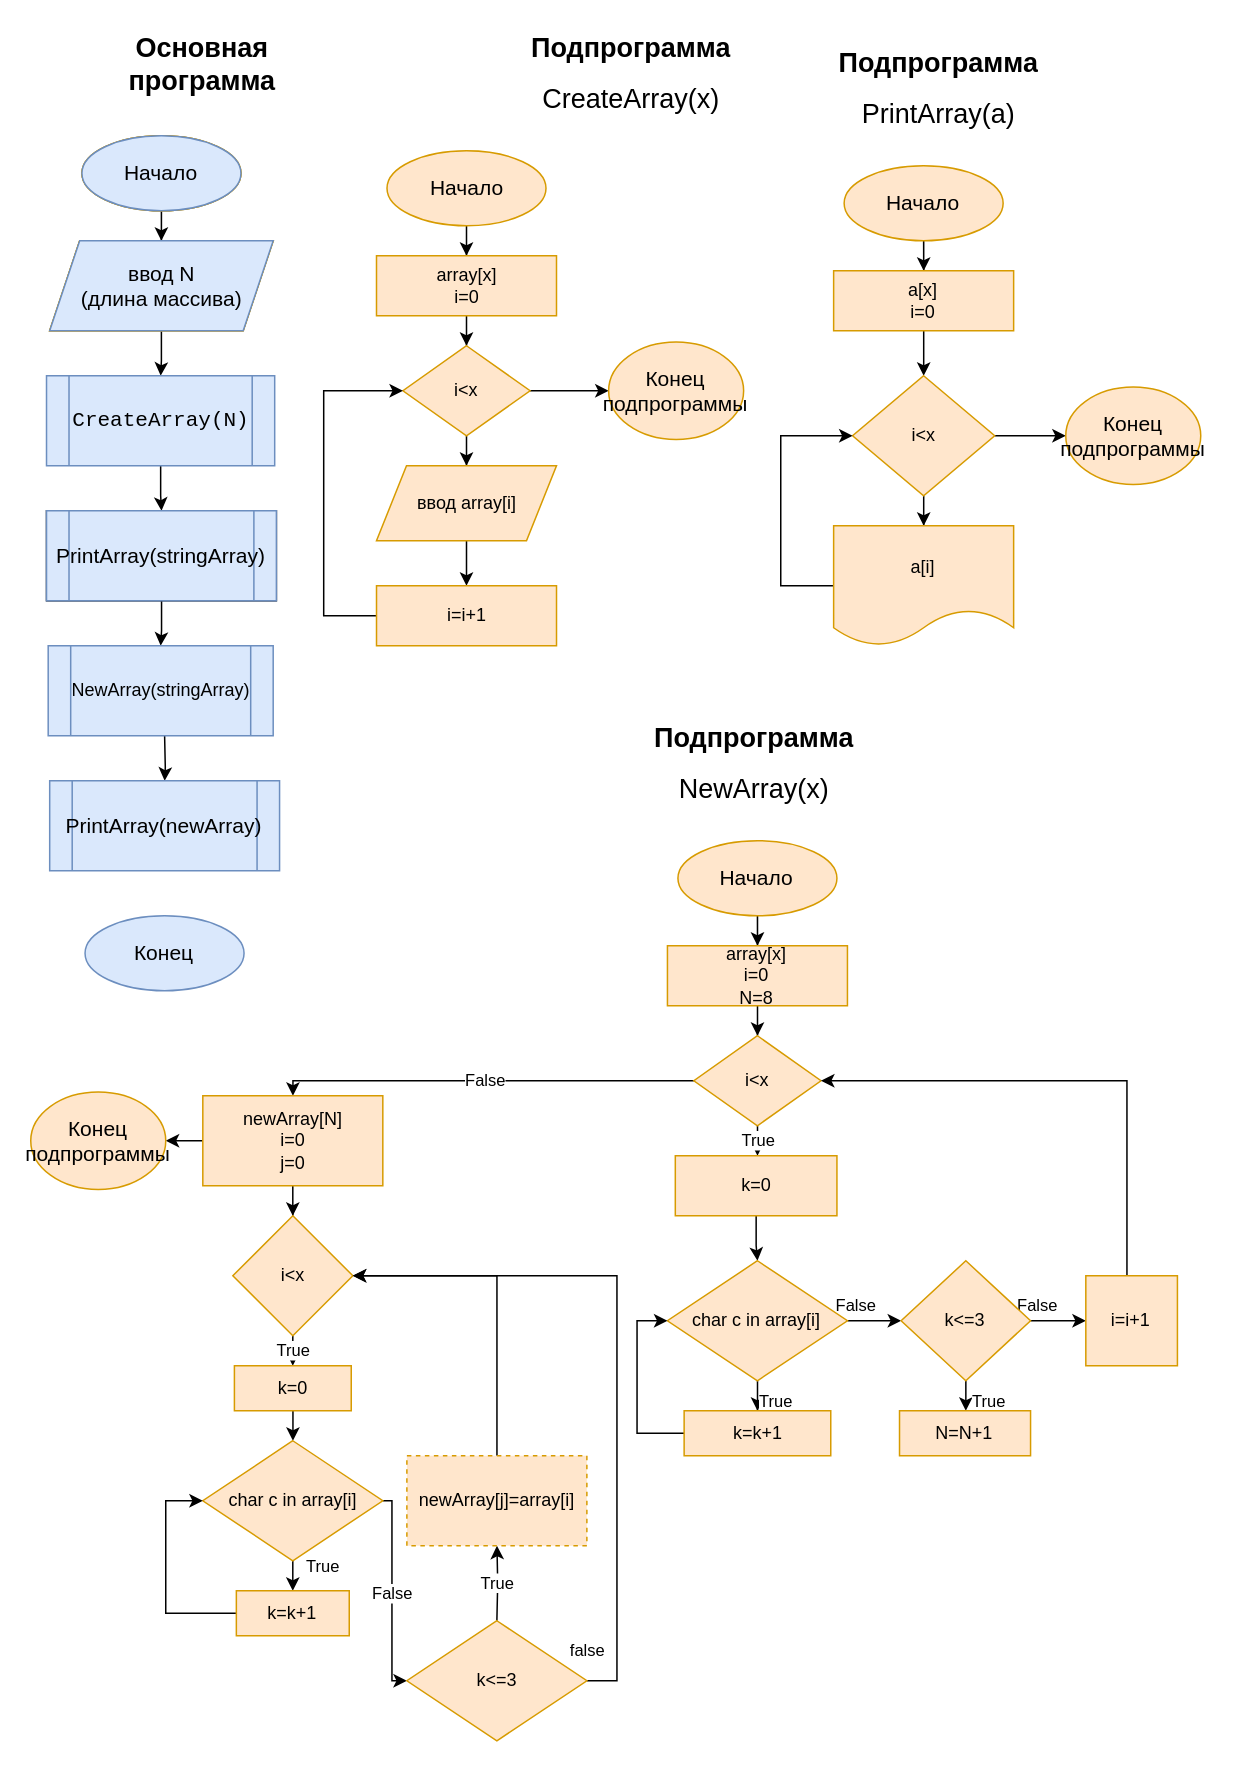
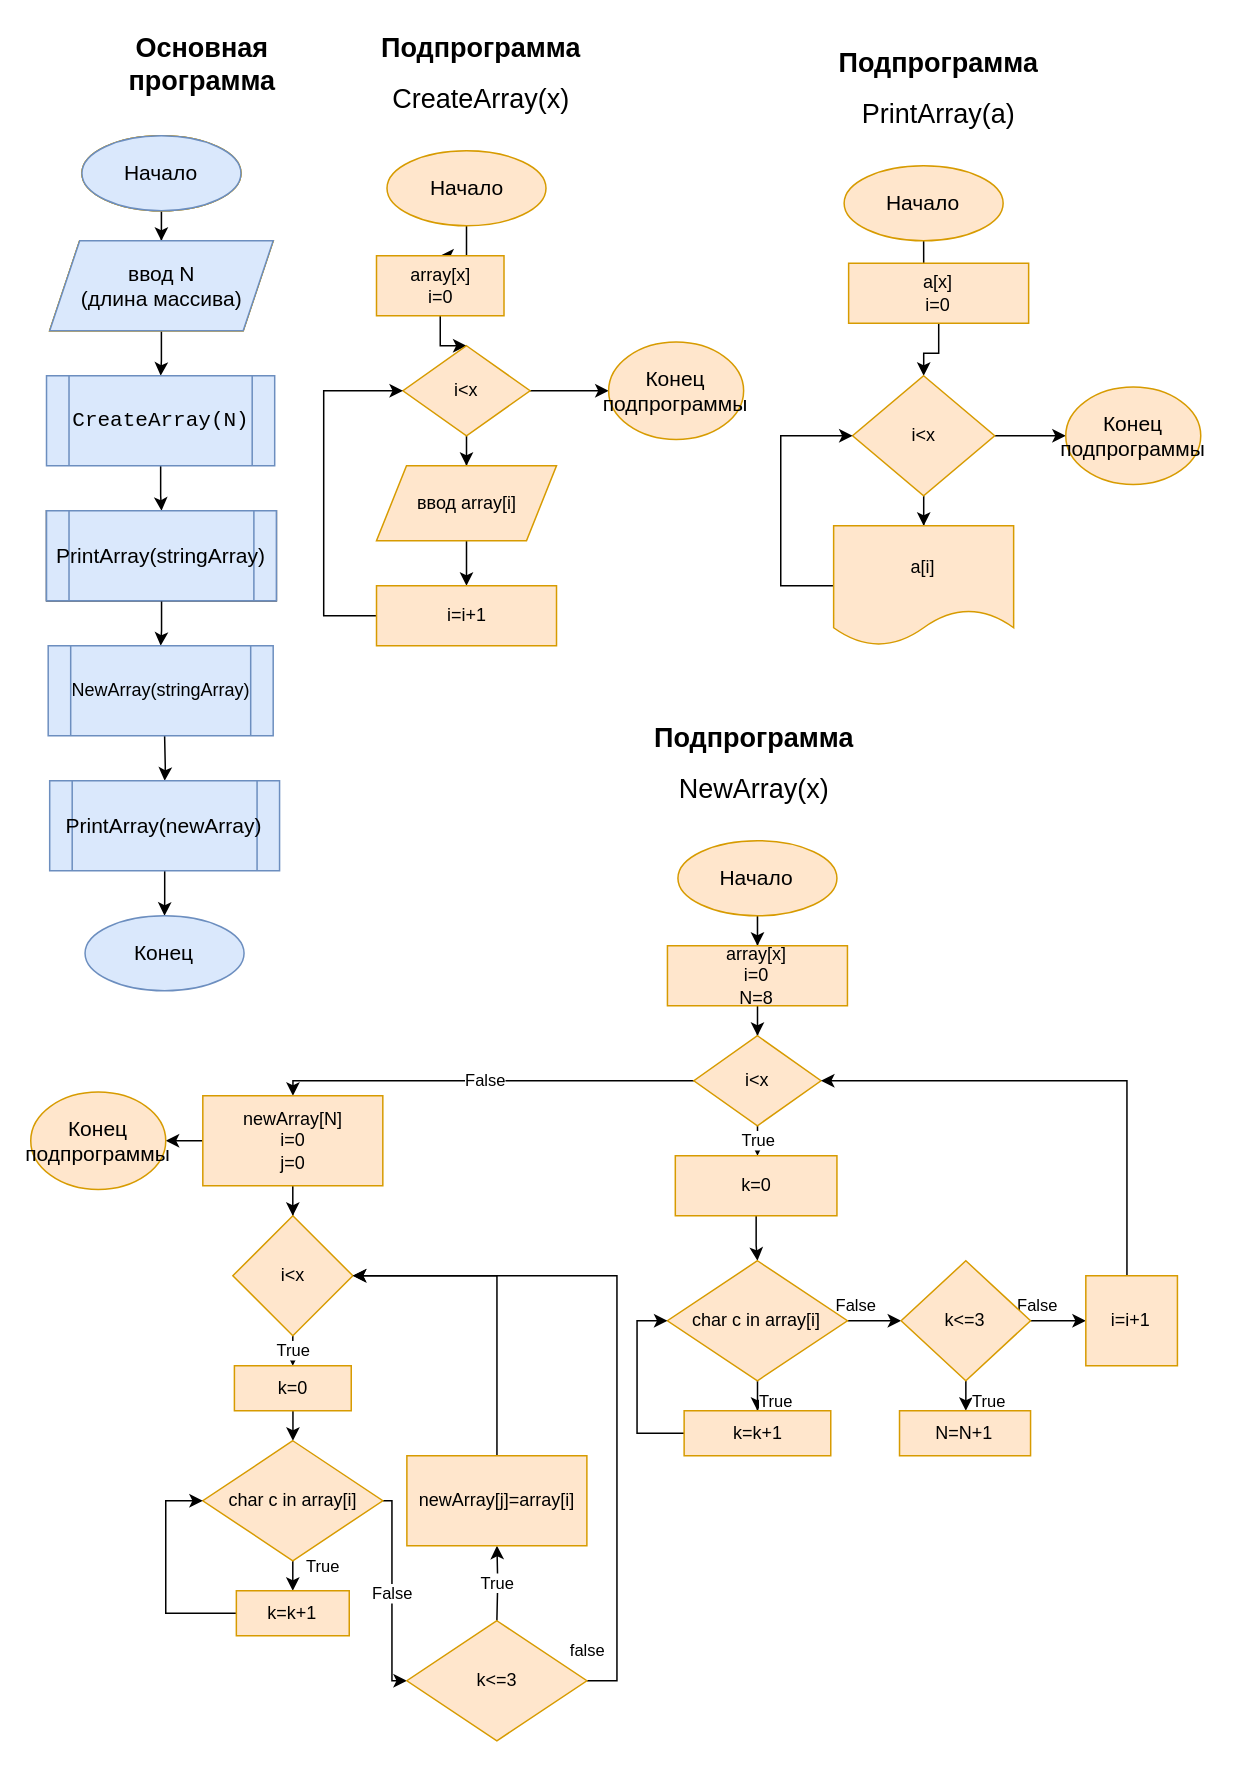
- <mxCell id="9" value="&lt;h1 style=&quot;font-size: 18px;&quot;&gt;Подпрограмма&lt;/h1&gt;&lt;div style=&quot;font-size: 18px;&quot;&gt;CreateArray(x)&lt;br style=&quot;font-size: 18px;&quot;&gt;&lt;/div&gt;" style="text;html=1;strokeColor=none;fillColor=none;spacing=5;spacingTop=-20;whiteSpace=wrap;overflow=hidden;rounded=0;fontSize=18;fontFamily=Helvetica;align=center;" vertex="1" parent="1"><mxGeometry x="334.75" y="20" width="170.5" height="70" as="geometry" /></mxCell>
+ <mxCell id="9" value="&lt;h1 style=&quot;font-size: 18px;&quot;&gt;Подпрограмма&lt;/h1&gt;&lt;div style=&quot;font-size: 18px;&quot;&gt;CreateArray(x)&lt;br style=&quot;font-size: 18px;&quot;&gt;&lt;/div&gt;" style="text;html=1;strokeColor=none;fillColor=none;spacing=5;spacingTop=-20;whiteSpace=wrap;overflow=hidden;rounded=0;fontSize=18;fontFamily=Helvetica;align=center;" vertex="1" parent="1"><mxGeometry x="234.75" y="20" width="170.5" height="70" as="geometry" /></mxCell>
- <mxCell id="13" value="array[x]&lt;br&gt;i=0" style="rounded=0;whiteSpace=wrap;html=1;fillColor=#ffe6cc;strokeColor=#d79b00;" vertex="1" parent="1"><mxGeometry x="250.5" y="170" width="120" height="40" as="geometry" /></mxCell>
+ <mxCell id="13" value="array[x]&lt;br&gt;i=0" style="rounded=0;whiteSpace=wrap;html=1;fillColor=#ffe6cc;strokeColor=#d79b00;" vertex="1" parent="1"><mxGeometry x="250.5" y="170" width="85" height="40" as="geometry" /></mxCell>
- <mxCell id="33" value="a[x]&lt;br&gt;i=0" style="rounded=0;whiteSpace=wrap;html=1;fillColor=#ffe6cc;strokeColor=#d79b00;" vertex="1" parent="1"><mxGeometry x="555.26" y="180" width="120" height="40" as="geometry" /></mxCell>
+ <mxCell id="33" value="a[x]&lt;br&gt;i=0" style="rounded=0;whiteSpace=wrap;html=1;fillColor=#ffe6cc;strokeColor=#d79b00;" vertex="1" parent="1"><mxGeometry x="565.26" y="175" width="120" height="40" as="geometry" /></mxCell>
+ <mxCell id="42" value="" style="edgeStyle=orthogonalEdgeStyle;rounded=0;orthogonalLoop=1;jettySize=auto;html=1;" edge="1" parent="1" source="43" target="44"><mxGeometry relative="1" as="geometry" /></mxCell>
- <mxCell id="85" value="newArray[j]=array[i]" style="whiteSpace=wrap;html=1;fillColor=#ffe6cc;strokeColor=#d79b00;rounded=0;dashed=1;" vertex="1" parent="1"><mxGeometry x="270.75" y="970" width="120" height="60" as="geometry" /></mxCell>
+ <mxCell id="85" value="newArray[j]=array[i]" style="whiteSpace=wrap;html=1;fillColor=#ffe6cc;strokeColor=#d79b00;rounded=0;" vertex="1" parent="1"><mxGeometry x="270.75" y="970" width="120" height="60" as="geometry" /></mxCell>
